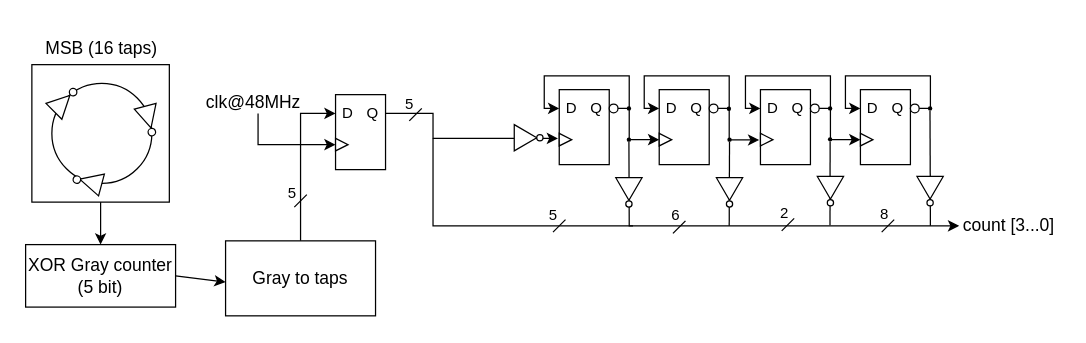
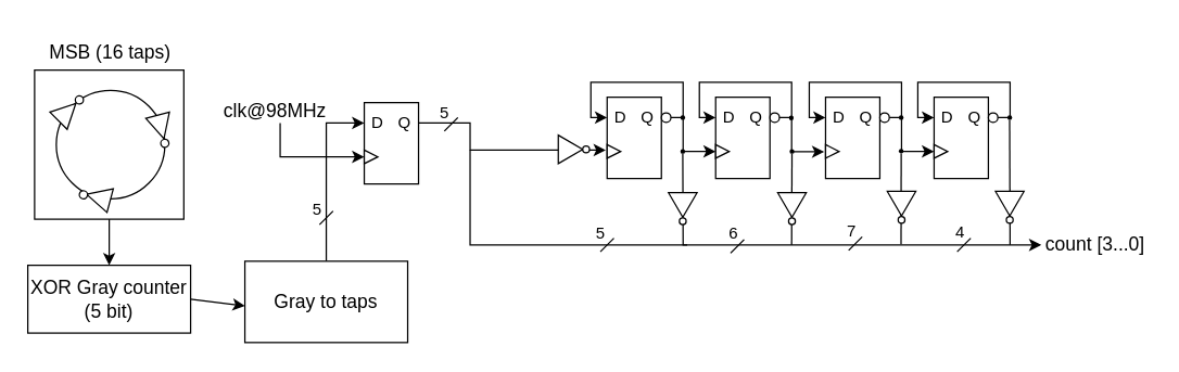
- <mxCell id="74" value="&lt;font style=&quot;font-size: 14px;&quot;&gt;clk@48MHz&lt;/font&gt;" style="text;html=1;align=center;verticalAlign=middle;whiteSpace=wrap;rounded=0;" vertex="1" parent="1"><mxGeometry x="157.5" y="66" width="88.5" height="30" as="geometry" /></mxCell>
+ <mxCell id="74" value="&lt;font style=&quot;font-size: 14px;&quot;&gt;clk@98MHz&lt;/font&gt;" style="text;html=1;align=center;verticalAlign=middle;whiteSpace=wrap;rounded=0;" vertex="1" parent="1"><mxGeometry x="157.5" y="66" width="88.5" height="30" as="geometry" /></mxCell>
- <mxCell id="82" value="2" style="text;html=1;align=center;verticalAlign=middle;whiteSpace=wrap;rounded=0;" vertex="1" parent="1"><mxGeometry x="618" y="160" width="19" height="20" as="geometry" /></mxCell>
+ <mxCell id="82" value="7" style="text;html=1;align=center;verticalAlign=middle;whiteSpace=wrap;rounded=0;" vertex="1" parent="1"><mxGeometry x="618" y="160" width="19" height="20" as="geometry" /></mxCell>
- <mxCell id="84" value="8" style="text;html=1;align=center;verticalAlign=middle;whiteSpace=wrap;rounded=0;" vertex="1" parent="1"><mxGeometry x="698" y="161" width="19" height="20" as="geometry" /></mxCell>
+ <mxCell id="84" value="4" style="text;html=1;align=center;verticalAlign=middle;whiteSpace=wrap;rounded=0;" vertex="1" parent="1"><mxGeometry x="698" y="161" width="19" height="20" as="geometry" /></mxCell>
